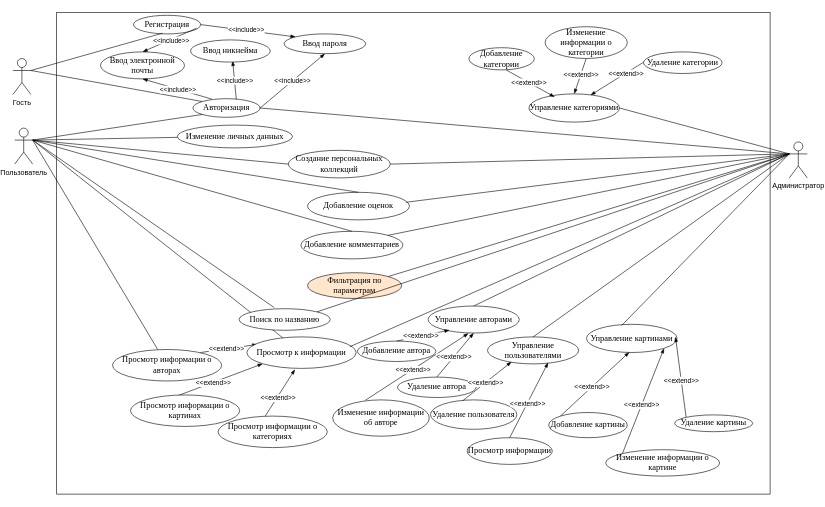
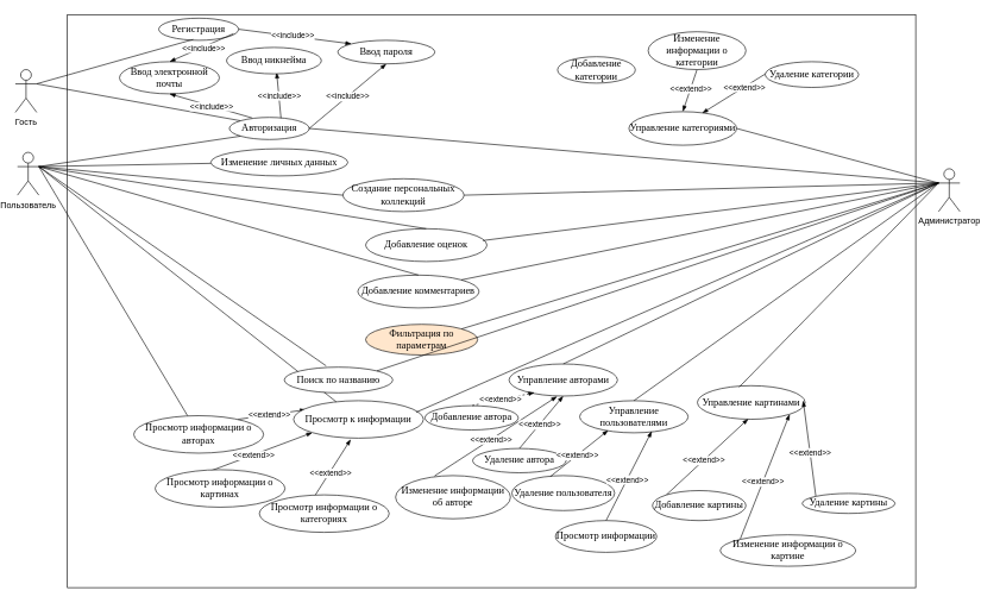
- <mxCell id="48" value="" style="endArrow=none;html=1;rounded=0;entryX=0.569;entryY=1;entryDx=0;entryDy=0;startArrow=blockThin;startFill=1;exitX=0.285;exitY=0.109;exitDx=0;exitDy=0;exitPerimeter=0;entryPerimeter=0;" parent="1" source="47" target="50" edge="1"><mxGeometry width="50" height="50" relative="1" as="geometry"><mxPoint x="763" y="378" as="sourcePoint" /><mxPoint x="926.92" y="223.45" as="targetPoint" /></mxGeometry></mxCell>
- <mxCell id="49" value="&amp;lt;&amp;lt;extend&amp;gt;&amp;gt;" style="edgeLabel;html=1;align=center;verticalAlign=middle;resizable=0;points=[];" parent="48" vertex="1" connectable="0"><mxGeometry x="0.081" relative="1" as="geometry"><mxPoint as="offset" /></mxGeometry></mxCell>
- <mxCell id="69" value="" style="endArrow=none;html=1;rounded=0;entryX=0.5;entryY=0;entryDx=0;entryDy=0;startArrow=blockThin;startFill=1;exitX=0.235;exitY=0.893;exitDx=0;exitDy=0;exitPerimeter=0;" parent="1" source="65" target="66" edge="1"><mxGeometry width="50" height="50" relative="1" as="geometry"><mxPoint x="738" y="600" as="sourcePoint" /><mxPoint x="797" y="624" as="targetPoint" /></mxGeometry></mxCell>
+ <mxCell id="69" value="" style="endArrow=none;html=1;rounded=0;entryX=0.5;entryY=0;entryDx=0;entryDy=0;startArrow=blockThin;startFill=1;exitX=0.235;exitY=0.893;exitDx=0;exitDy=0;exitPerimeter=0;dashed=1;" parent="1" source="65" target="66" edge="1"><mxGeometry width="50" height="50" relative="1" as="geometry"><mxPoint x="738" y="600" as="sourcePoint" /><mxPoint x="797" y="624" as="targetPoint" /></mxGeometry></mxCell>
